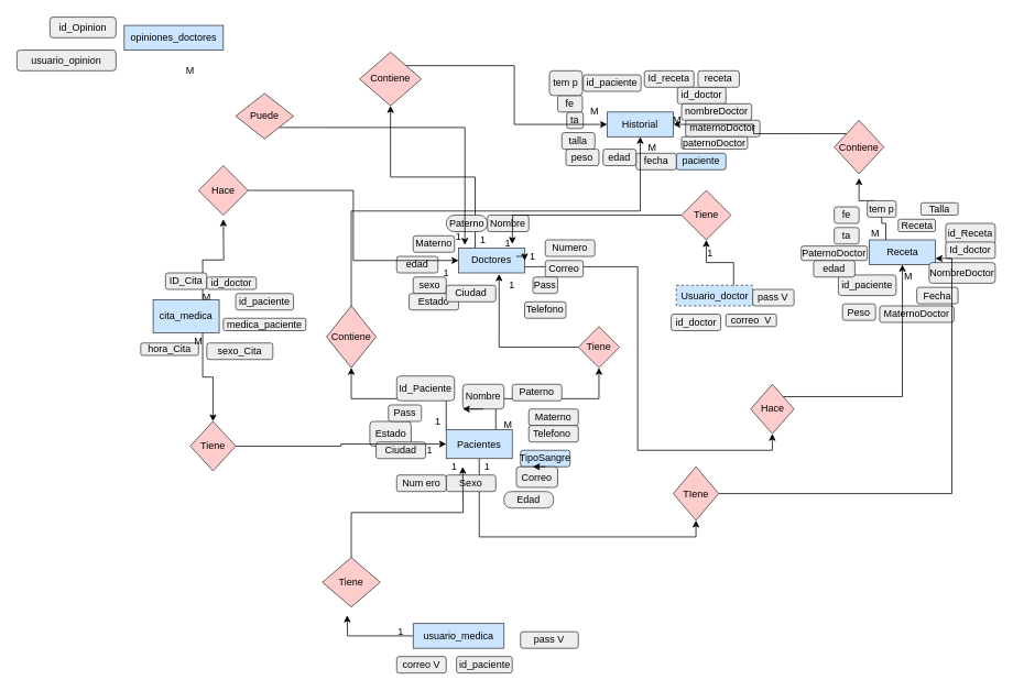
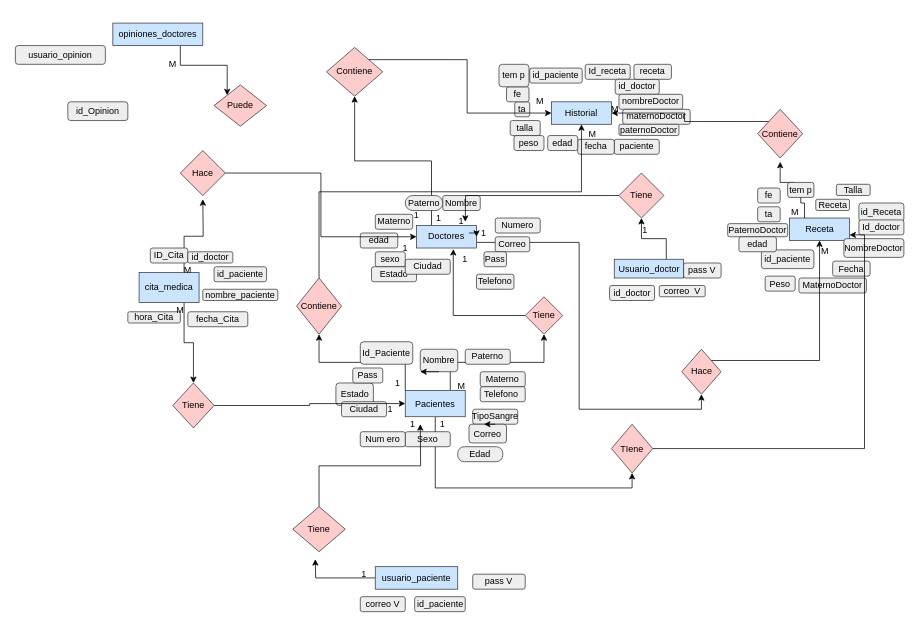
- <mxCell id="133" value="id_Opinion" style="rounded=1;whiteSpace=wrap;html=1;fillColor=#eeeeee;strokeColor=#36393d;" vertex="1" parent="1"><mxGeometry x="60" y="20" width="80" height="25" as="geometry" /></mxCell>
+ <mxCell id="133" value="id_Opinion" style="rounded=1;whiteSpace=wrap;html=1;fillColor=#eeeeee;strokeColor=#36393d;" vertex="1" parent="1"><mxGeometry x="90" y="135" width="80" height="25" as="geometry" /></mxCell>
+ <mxCell id="129" style="edgeStyle=orthogonalEdgeStyle;rounded=0;orthogonalLoop=1;jettySize=auto;html=1;exitX=0.75;exitY=1;exitDx=0;exitDy=0;entryX=0;entryY=0;entryDx=0;entryDy=0;" edge="1" parent="1" source="130" target="132"><mxGeometry relative="1" as="geometry" /></mxCell>
- <mxCell id="71" value="paciente" style="rounded=1;whiteSpace=wrap;html=1;fillColor=#cce5ff;strokeColor=#36393d;" vertex="1" parent="1"><mxGeometry x="818.75" y="185" width="60" height="20" as="geometry" /></mxCell>
+ <mxCell id="71" value="paciente" style="rounded=1;whiteSpace=wrap;html=1;fillColor=#eeeeee;strokeColor=#36393d;" vertex="1" parent="1"><mxGeometry x="818.75" y="185" width="60" height="20" as="geometry" /></mxCell>
- <mxCell id="131" style="edgeStyle=orthogonalEdgeStyle;rounded=0;orthogonalLoop=1;jettySize=auto;html=1;exitX=1;exitY=1;exitDx=0;exitDy=0;entryX=0.095;entryY=-0.127;entryDx=0;entryDy=0;entryPerimeter=0;" edge="1" parent="1" source="132" target="22"><mxGeometry relative="1" as="geometry" /></mxCell>
- <mxCell id="109" value="Usuario_doctor" style="rounded=0;whiteSpace=wrap;html=1;fillColor=#cce5ff;strokeColor=#36393d;dashed=1;" vertex="1" parent="1"><mxGeometry x="818.75" y="345" width="92.5" height="25" as="geometry" /></mxCell>
+ <mxCell id="109" value="Usuario_doctor" style="rounded=0;whiteSpace=wrap;html=1;fillColor=#cce5ff;strokeColor=#36393d;" vertex="1" parent="1"><mxGeometry x="818.75" y="345" width="92.5" height="25" as="geometry" /></mxCell>
- <mxCell id="97" value="medica_paciente" style="rounded=1;whiteSpace=wrap;html=1;fillColor=#eeeeee;strokeColor=#36393d;" vertex="1" parent="1"><mxGeometry x="270" y="385" width="100" height="15" as="geometry" /></mxCell>
+ <mxCell id="97" value="nombre_paciente" style="rounded=1;whiteSpace=wrap;html=1;fillColor=#eeeeee;strokeColor=#36393d;" vertex="1" parent="1"><mxGeometry x="270" y="385" width="100" height="15" as="geometry" /></mxCell>
- <mxCell id="99" value="sexo_Cita" style="rounded=1;whiteSpace=wrap;html=1;fillColor=#eeeeee;strokeColor=#36393d;" vertex="1" parent="1"><mxGeometry x="250" y="415" width="80" height="20" as="geometry" /></mxCell>
+ <mxCell id="99" value="fecha_Cita" style="rounded=1;whiteSpace=wrap;html=1;fillColor=#eeeeee;strokeColor=#36393d;" vertex="1" parent="1"><mxGeometry x="250" y="415" width="80" height="20" as="geometry" /></mxCell>
- <mxCell id="13" value="TipoSangre" style="rounded=1;whiteSpace=wrap;html=1;fillColor=#cce5ff;strokeColor=#36393d;" parent="1" vertex="1"><mxGeometry x="630" y="545" width="60" height="20" as="geometry" /></mxCell>
+ <mxCell id="13" value="TipoSangre" style="rounded=1;whiteSpace=wrap;html=1;fillColor=#eeeeee;strokeColor=#36393d;" parent="1" vertex="1"><mxGeometry x="630" y="545" width="60" height="20" as="geometry" /></mxCell>
- <mxCell id="122" value="usuario_medica" style="rounded=0;whiteSpace=wrap;html=1;fillColor=#cce5ff;strokeColor=#36393d;" vertex="1" parent="1"><mxGeometry x="500" y="755" width="110" height="30" as="geometry" /></mxCell>
+ <mxCell id="122" value="usuario_paciente" style="rounded=0;whiteSpace=wrap;html=1;fillColor=#cce5ff;strokeColor=#36393d;" vertex="1" parent="1"><mxGeometry x="500" y="755" width="110" height="30" as="geometry" /></mxCell>
